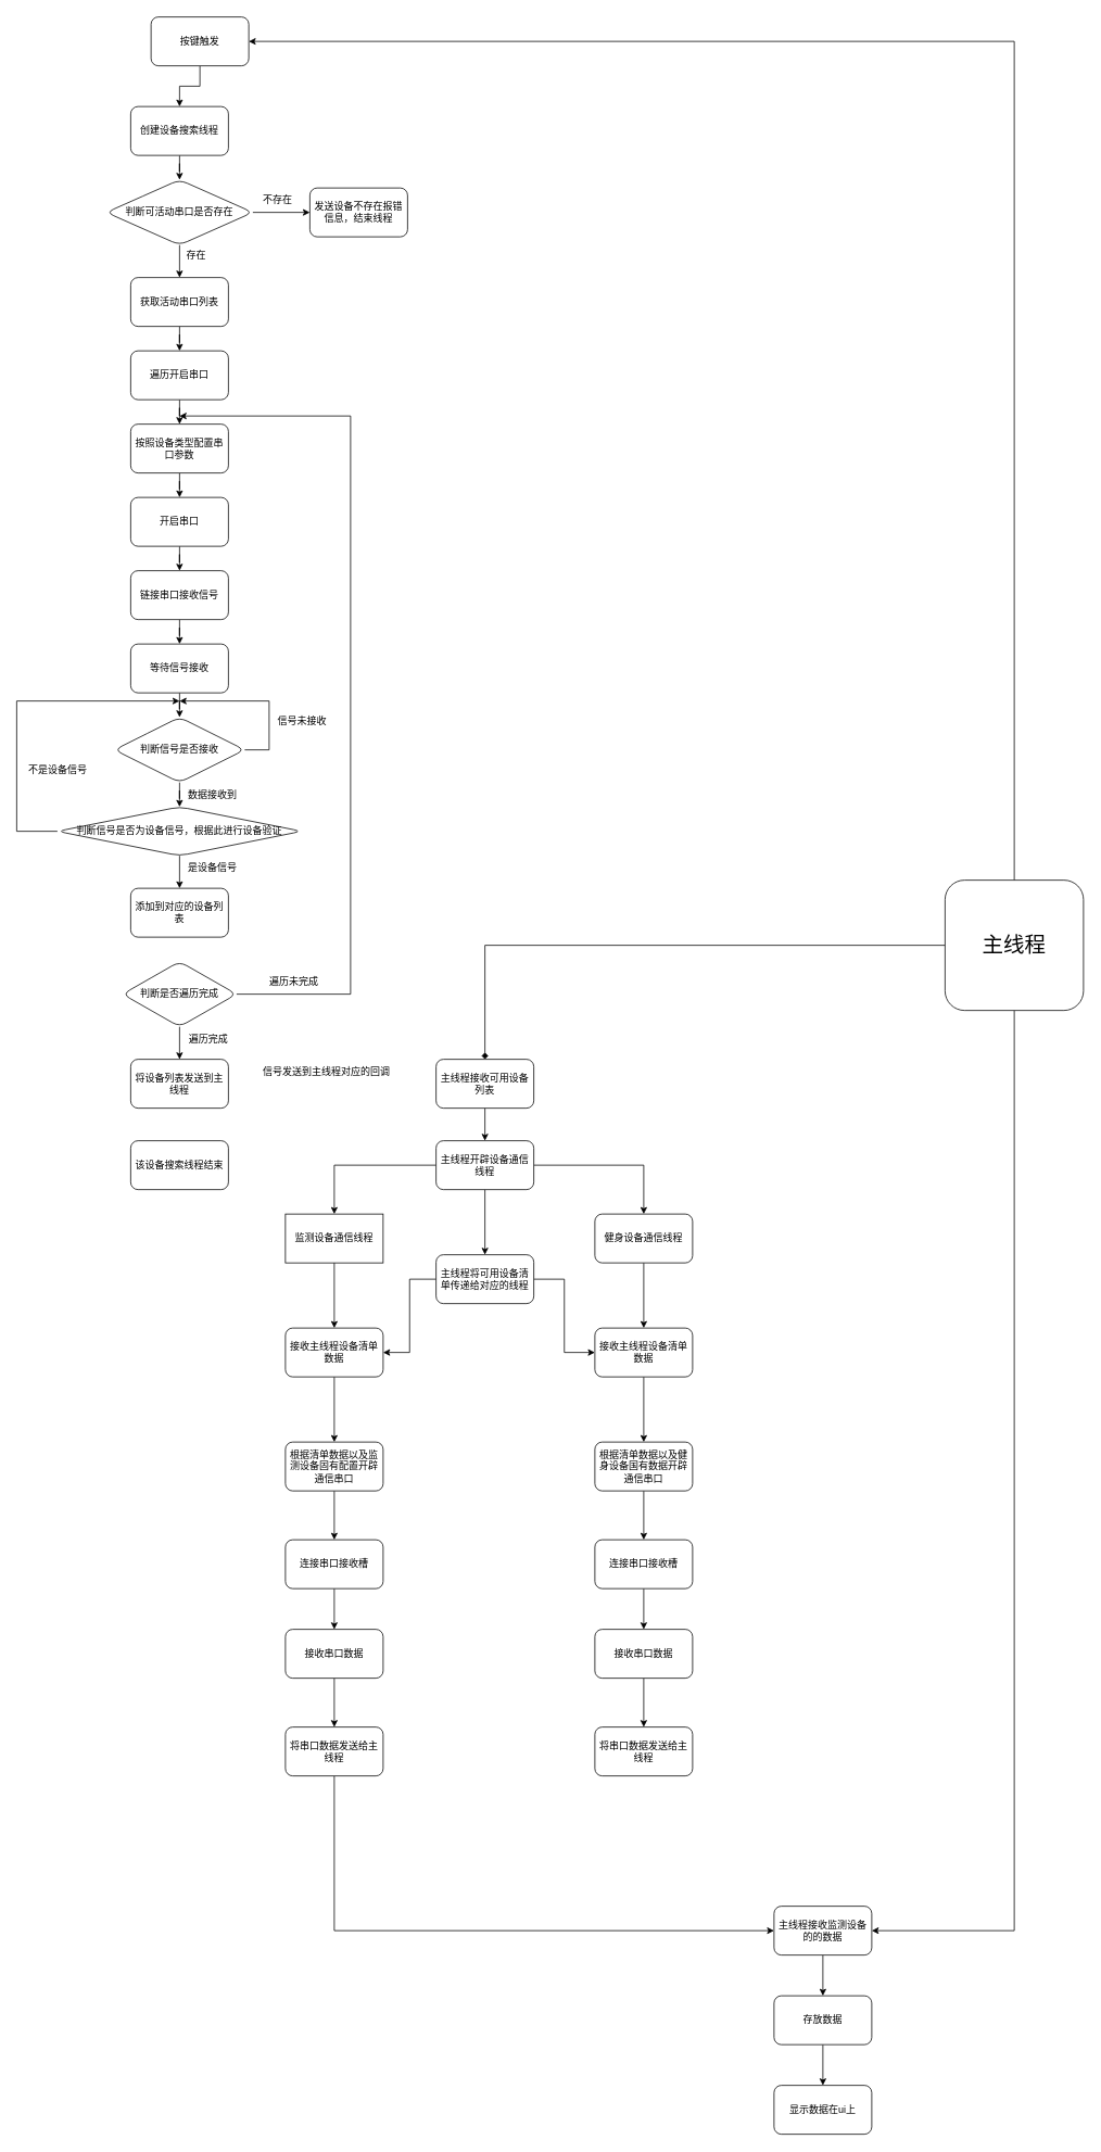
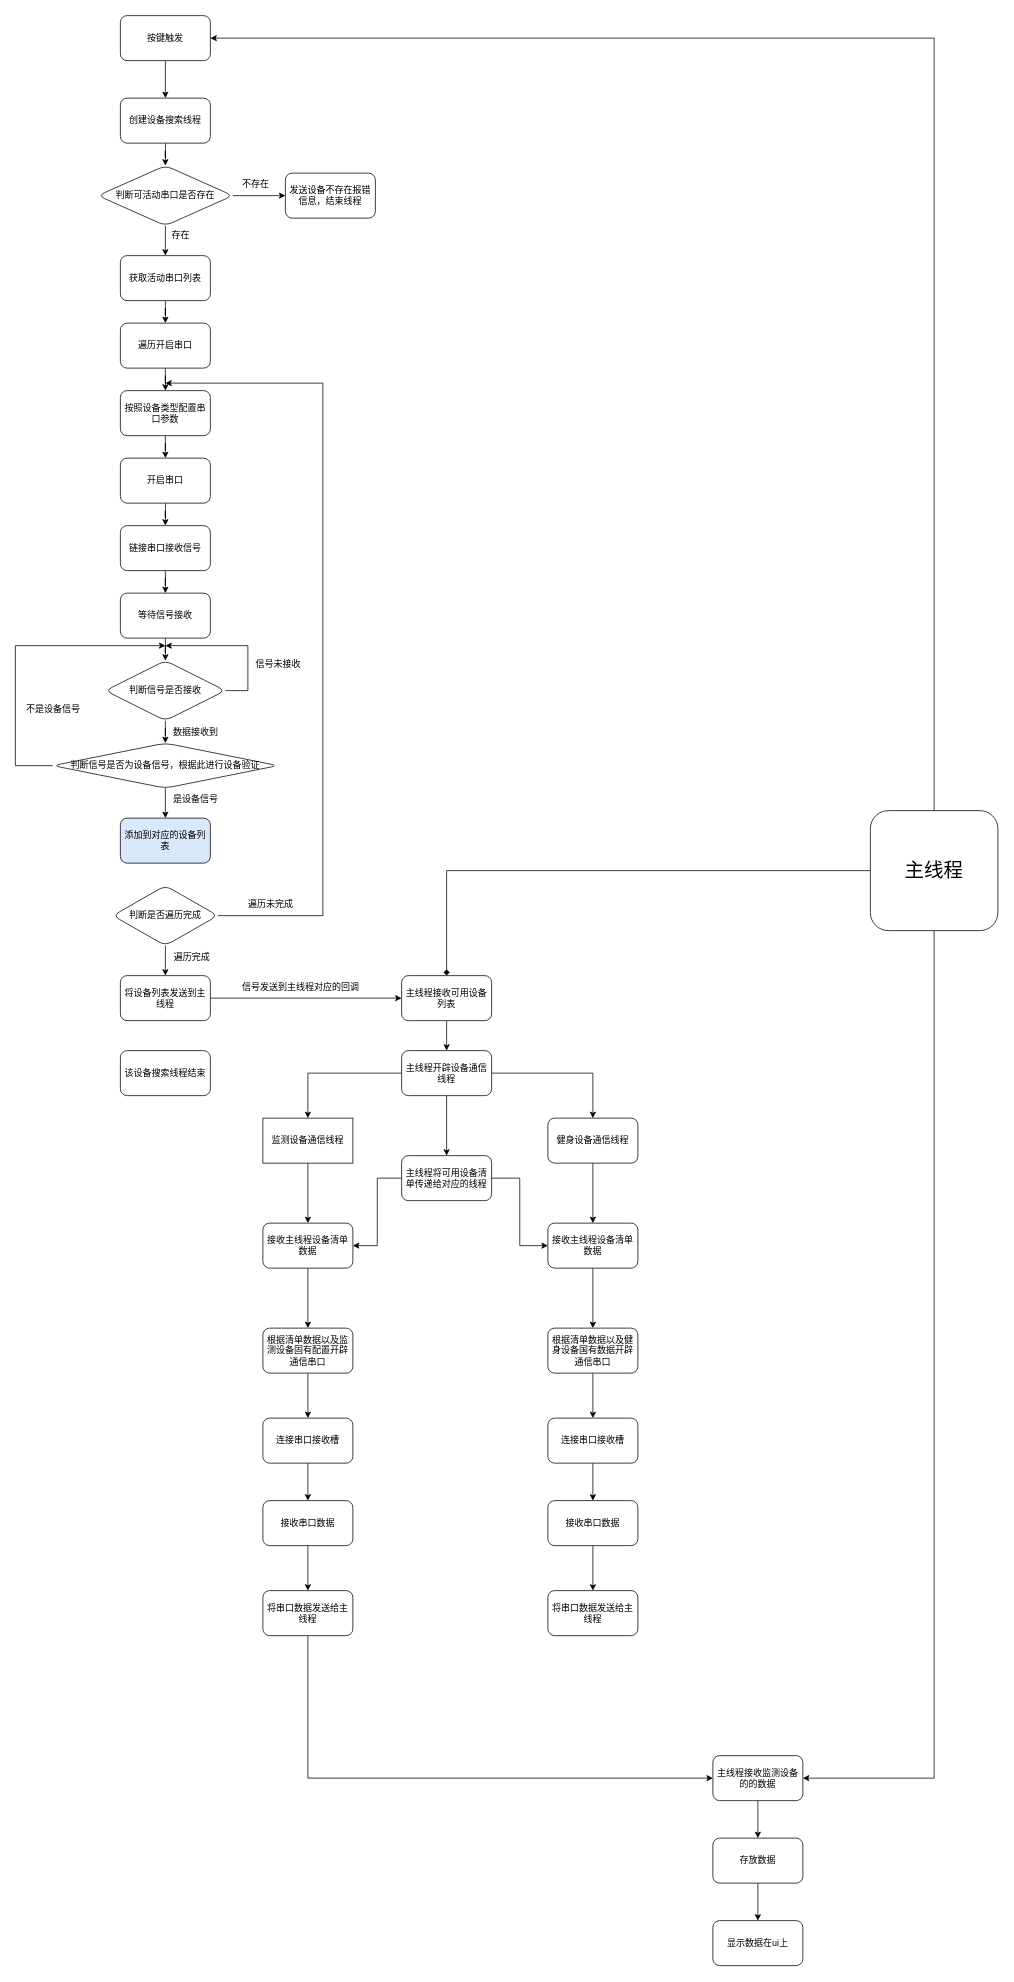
- <mxCell id="13" value="按键触发" style="rounded=1;whiteSpace=wrap;html=1;" parent="1" vertex="1"><mxGeometry x="185" y="20" width="120" height="60" as="geometry" /></mxCell>
+ <mxCell id="13" value="按键触发" style="rounded=1;whiteSpace=wrap;html=1;" parent="1" vertex="1"><mxGeometry x="160" y="20" width="120" height="60" as="geometry" /></mxCell>
- <mxCell id="30" value="添加到对应的设备列表" style="whiteSpace=wrap;html=1;rounded=1;" parent="1" vertex="1"><mxGeometry x="160" y="1090" width="120" height="60" as="geometry" /></mxCell>
+ <mxCell id="30" value="添加到对应的设备列表" style="whiteSpace=wrap;html=1;rounded=1;fillColor=#dae8fc;" parent="1" vertex="1"><mxGeometry x="160" y="1090" width="120" height="60" as="geometry" /></mxCell>
+ <mxCell id="39" value="" style="edgeStyle=orthogonalEdgeStyle;rounded=0;orthogonalLoop=1;jettySize=auto;html=1;" parent="1" source="40" target="44" edge="1"><mxGeometry relative="1" as="geometry" /></mxCell>
